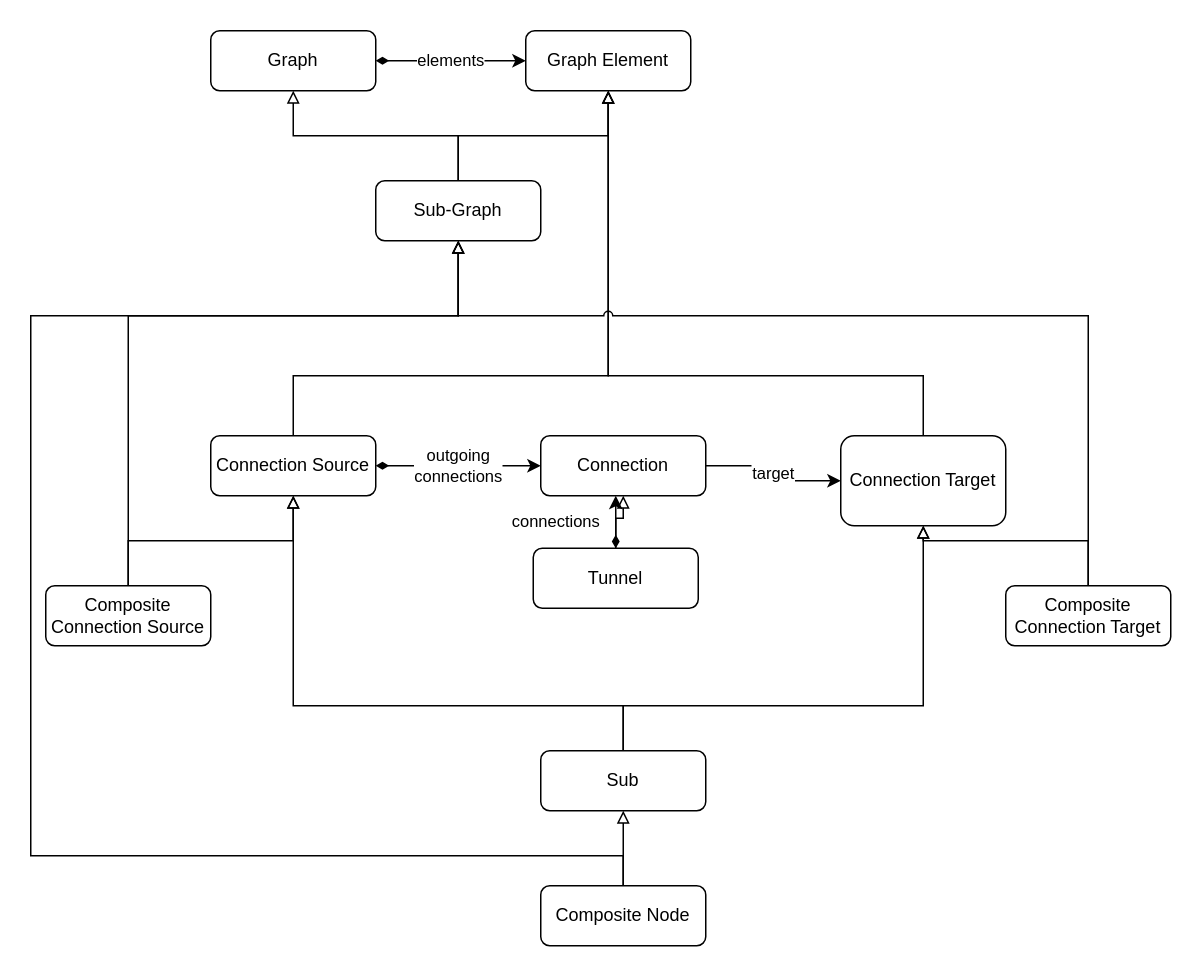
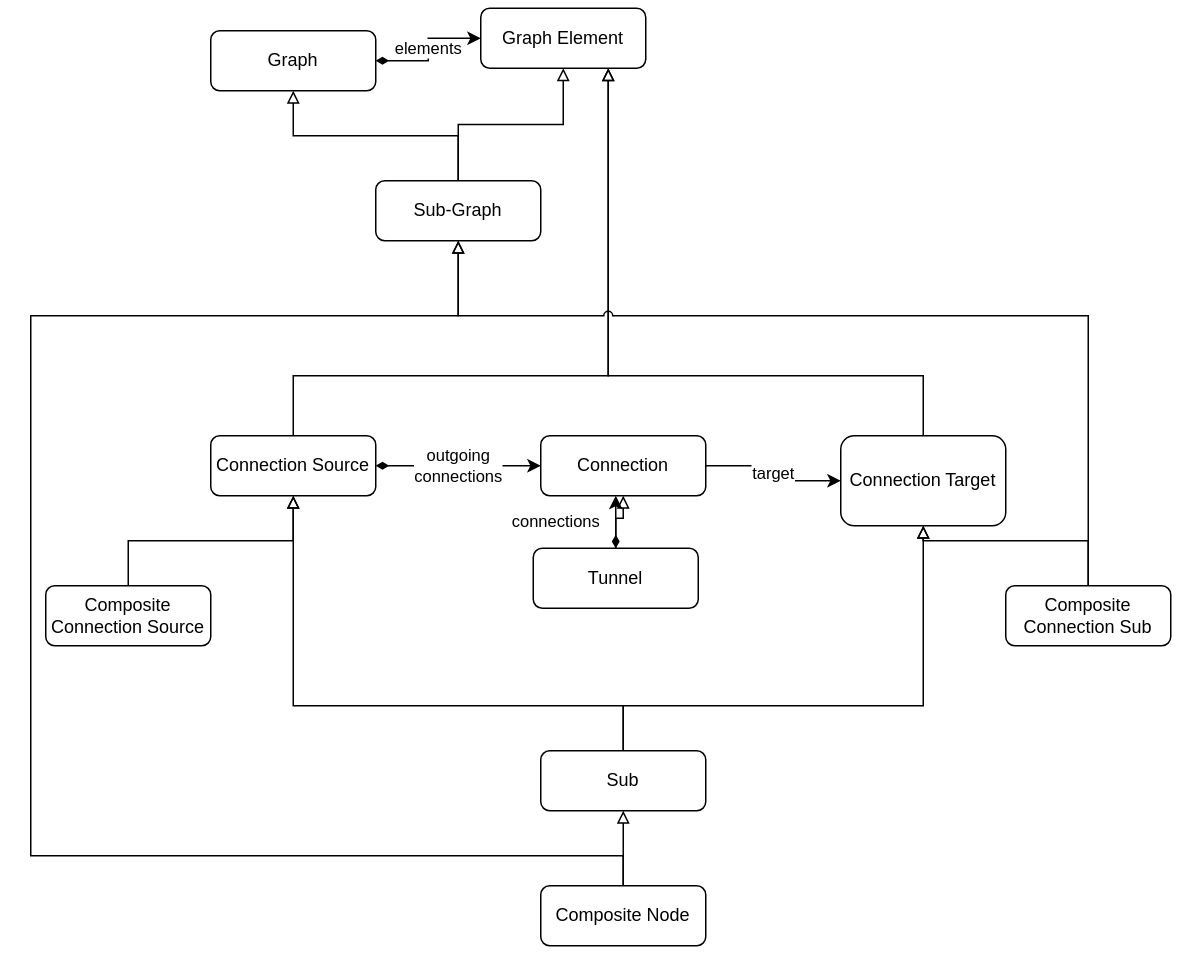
- <mxCell id="4" value="Graph Element" style="rounded=1;whiteSpace=wrap;html=1;" vertex="1" parent="1"><mxGeometry x="350" y="20" width="110" height="40" as="geometry" /></mxCell>
+ <mxCell id="4" value="Graph Element" style="rounded=1;whiteSpace=wrap;html=1;" vertex="1" parent="1"><mxGeometry x="320" y="5" width="110" height="40" as="geometry" /></mxCell>
- <mxCell id="24" style="edgeStyle=orthogonalEdgeStyle;rounded=0;orthogonalLoop=1;jettySize=auto;html=1;endArrow=block;endFill=0;" edge="1" parent="1" source="13" target="6"><mxGeometry relative="1" as="geometry"><mxPoint x="425" y="510" as="sourcePoint" /><mxPoint x="230" y="340" as="targetPoint" /><Array as="points"><mxPoint x="85" y="210" /><mxPoint x="305" y="210" /></Array></mxGeometry></mxCell>
- <mxCell id="14" value="Composite Connection Target" style="rounded=1;whiteSpace=wrap;html=1;" vertex="1" parent="1"><mxGeometry x="670" y="390" width="110" height="40" as="geometry" /></mxCell>
+ <mxCell id="14" value="Composite Connection Sub" style="rounded=1;whiteSpace=wrap;html=1;" vertex="1" parent="1"><mxGeometry x="670" y="390" width="110" height="40" as="geometry" /></mxCell>
